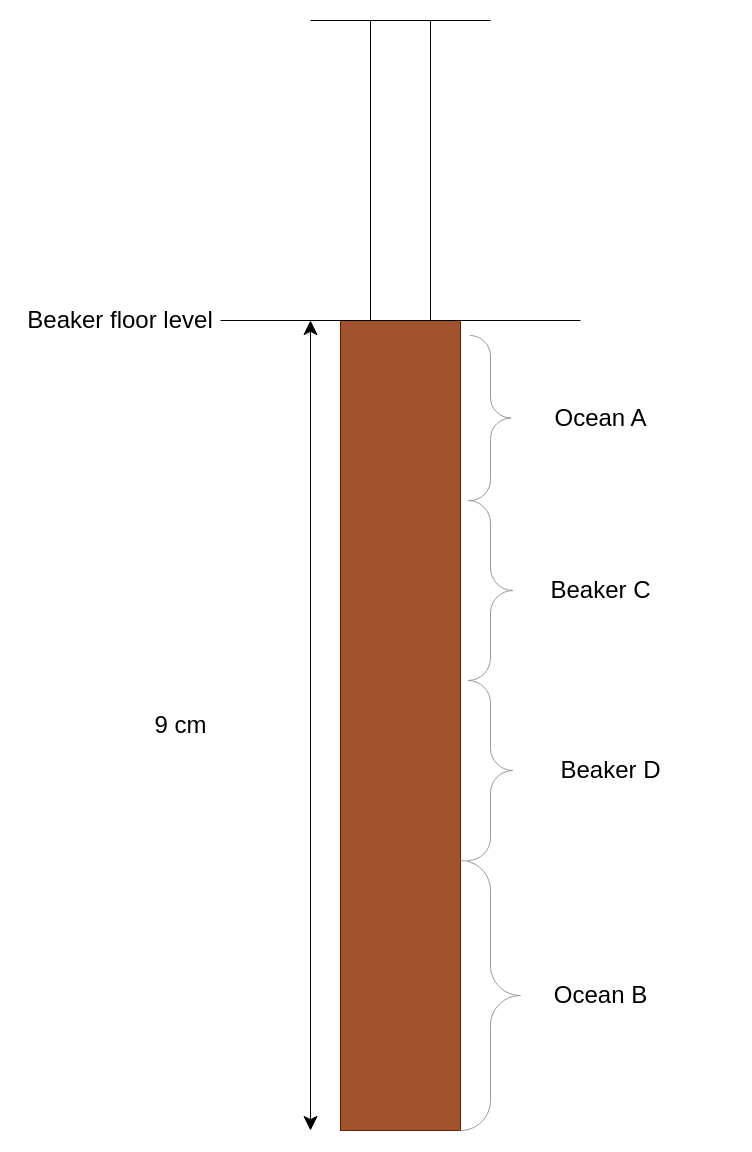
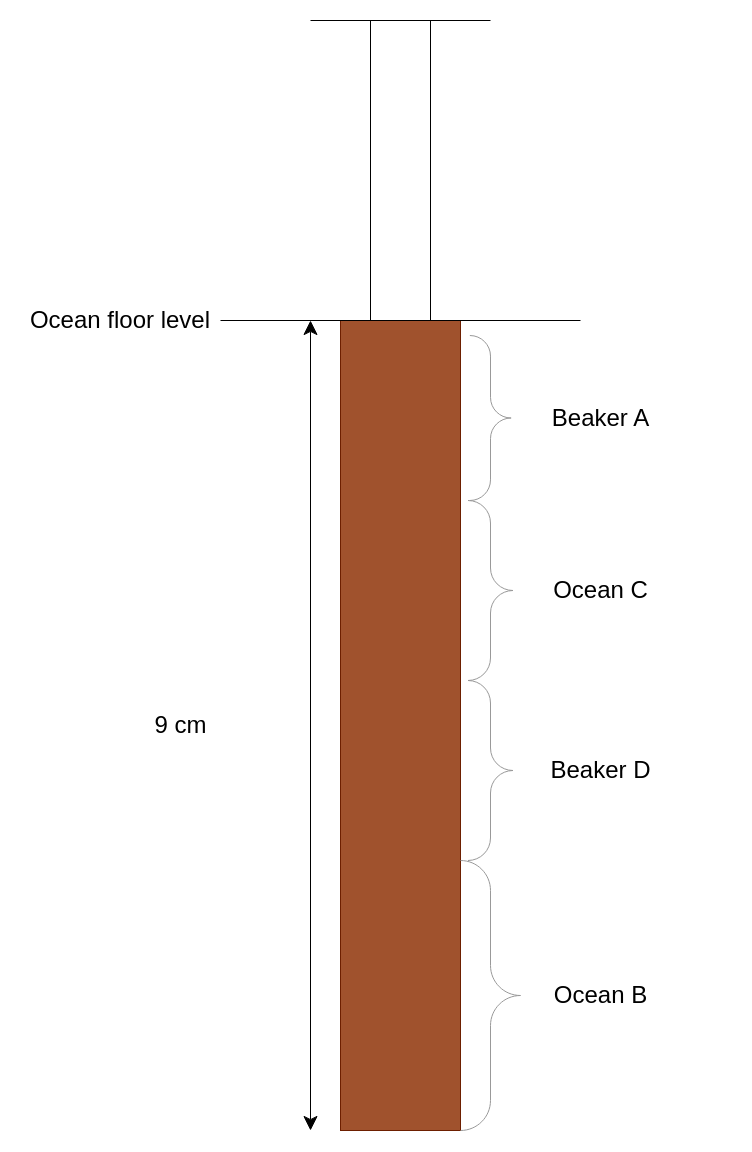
- <mxCell id="18" value="&lt;font style=&quot;font-size: 24px;&quot;&gt;Beaker floor level&lt;/font&gt;" style="text;html=1;align=center;verticalAlign=middle;whiteSpace=wrap;rounded=0;" parent="2" vertex="1"><mxGeometry x="-20" y="255" width="200" height="90" as="geometry" /></mxCell>
+ <mxCell id="18" value="&lt;font style=&quot;font-size: 24px;&quot;&gt;Ocean floor level&lt;/font&gt;" style="text;html=1;align=center;verticalAlign=middle;whiteSpace=wrap;rounded=0;" parent="2" vertex="1"><mxGeometry x="-20" y="255" width="200" height="90" as="geometry" /></mxCell>
- <mxCell id="17" value="&lt;font style=&quot;font-size: 24px;&quot;&gt;Ocean A&lt;/font&gt;" style="text;html=1;align=center;verticalAlign=middle;resizable=0;points=[];autosize=1;strokeColor=none;fillColor=none;" parent="2" vertex="1"><mxGeometry x="500" y="377.5" width="120" height="40" as="geometry" /></mxCell>
+ <mxCell id="17" value="&lt;font style=&quot;font-size: 24px;&quot;&gt;Beaker A&lt;/font&gt;" style="text;html=1;align=center;verticalAlign=middle;resizable=0;points=[];autosize=1;strokeColor=none;fillColor=none;" parent="2" vertex="1"><mxGeometry x="500" y="377.5" width="120" height="40" as="geometry" /></mxCell>
- <mxCell id="16" value="&lt;font style=&quot;font-size: 24px;&quot;&gt;Beaker C&lt;/font&gt;" style="text;html=1;align=center;verticalAlign=middle;resizable=0;points=[];autosize=1;strokeColor=none;fillColor=none;" parent="2" vertex="1"><mxGeometry x="500" y="550" width="120" height="40" as="geometry" /></mxCell>
+ <mxCell id="16" value="&lt;font style=&quot;font-size: 24px;&quot;&gt;Ocean C&lt;/font&gt;" style="text;html=1;align=center;verticalAlign=middle;resizable=0;points=[];autosize=1;strokeColor=none;fillColor=none;" parent="2" vertex="1"><mxGeometry x="500" y="550" width="120" height="40" as="geometry" /></mxCell>
- <mxCell id="15" value="&lt;font style=&quot;font-size: 24px;&quot;&gt;Beaker D&lt;/font&gt;" style="text;html=1;align=center;verticalAlign=middle;resizable=0;points=[];autosize=1;strokeColor=none;fillColor=none;" parent="2" vertex="1"><mxGeometry x="510" y="730" width="120" height="40" as="geometry" /></mxCell>
+ <mxCell id="15" value="&lt;font style=&quot;font-size: 24px;&quot;&gt;Beaker D&lt;/font&gt;" style="text;html=1;align=center;verticalAlign=middle;resizable=0;points=[];autosize=1;strokeColor=none;fillColor=none;" parent="2" vertex="1"><mxGeometry x="500" y="730" width="120" height="40" as="geometry" /></mxCell>
